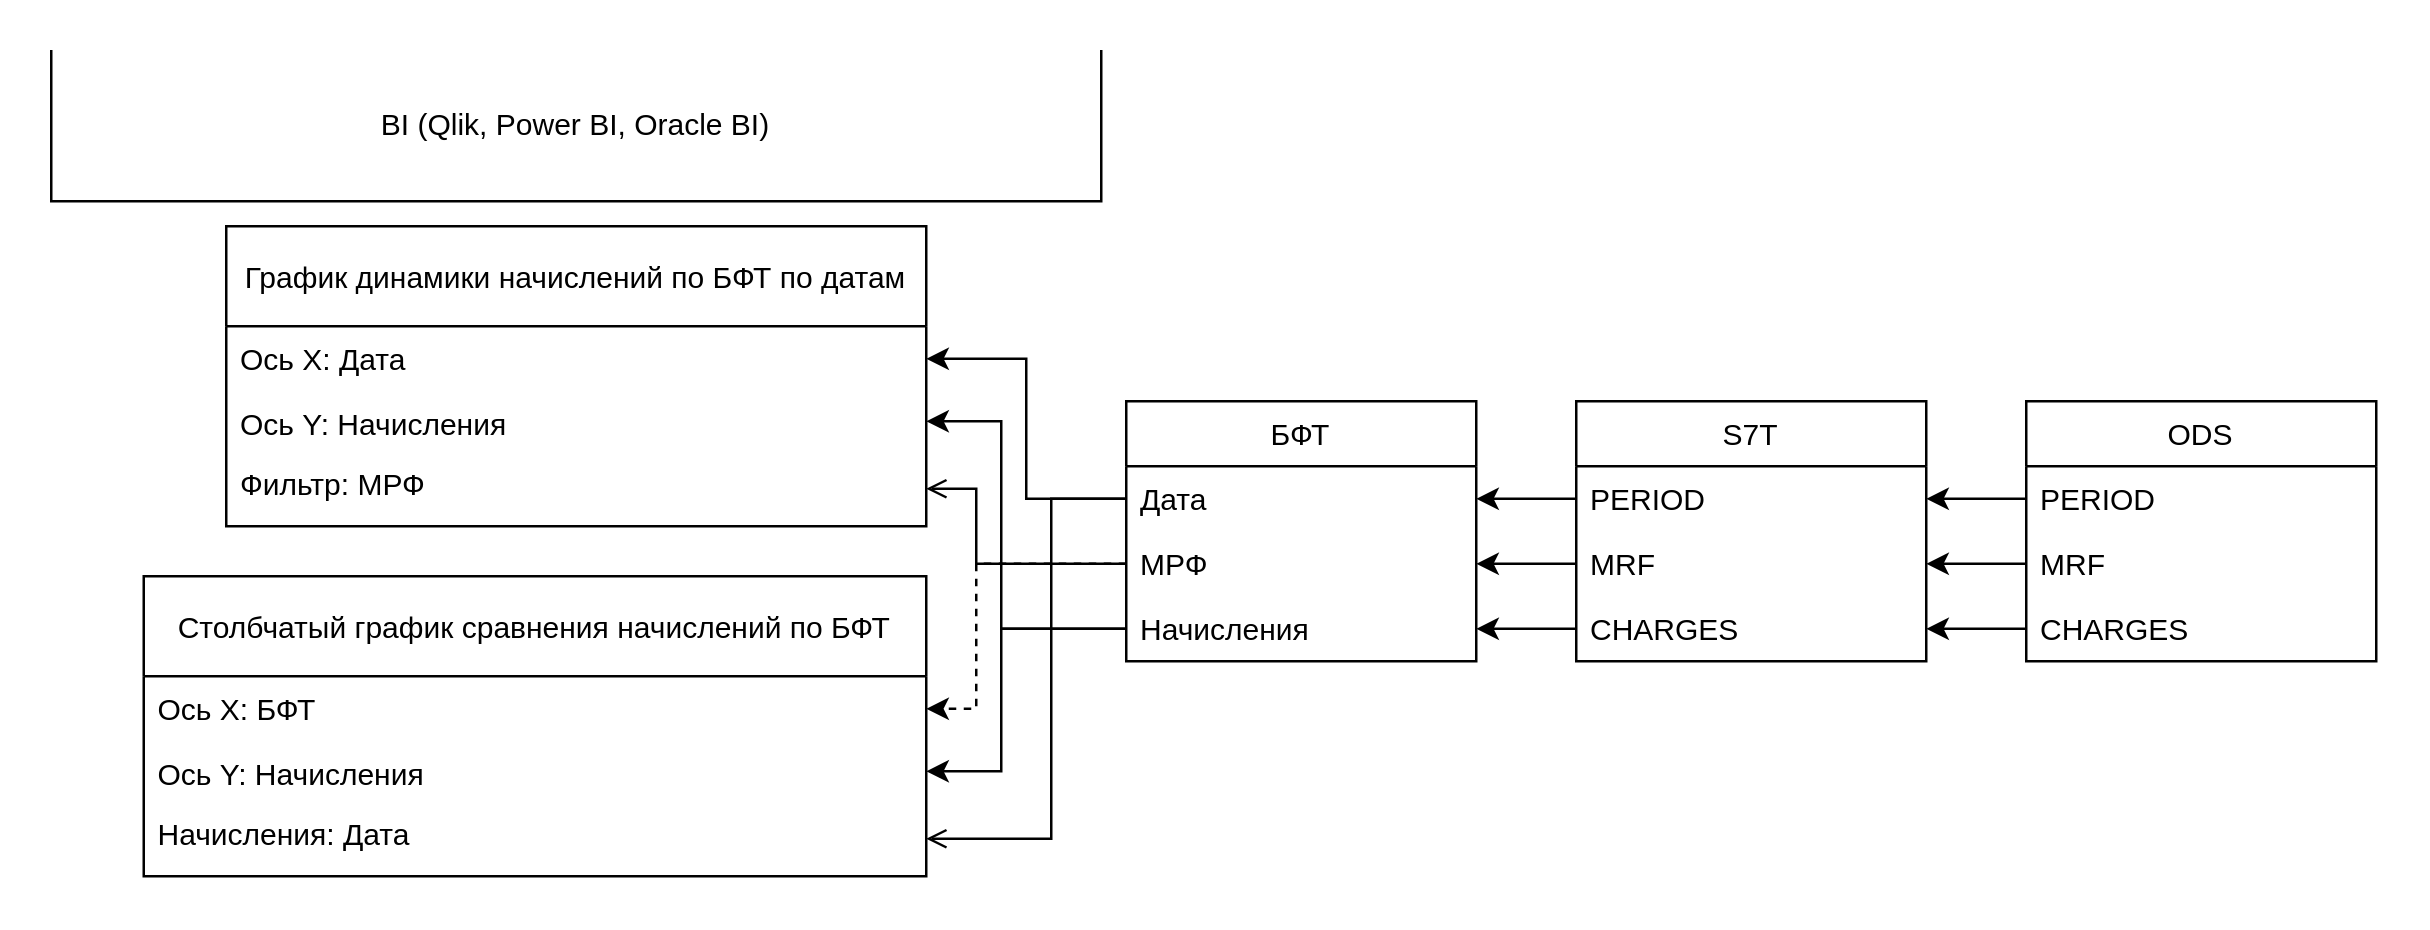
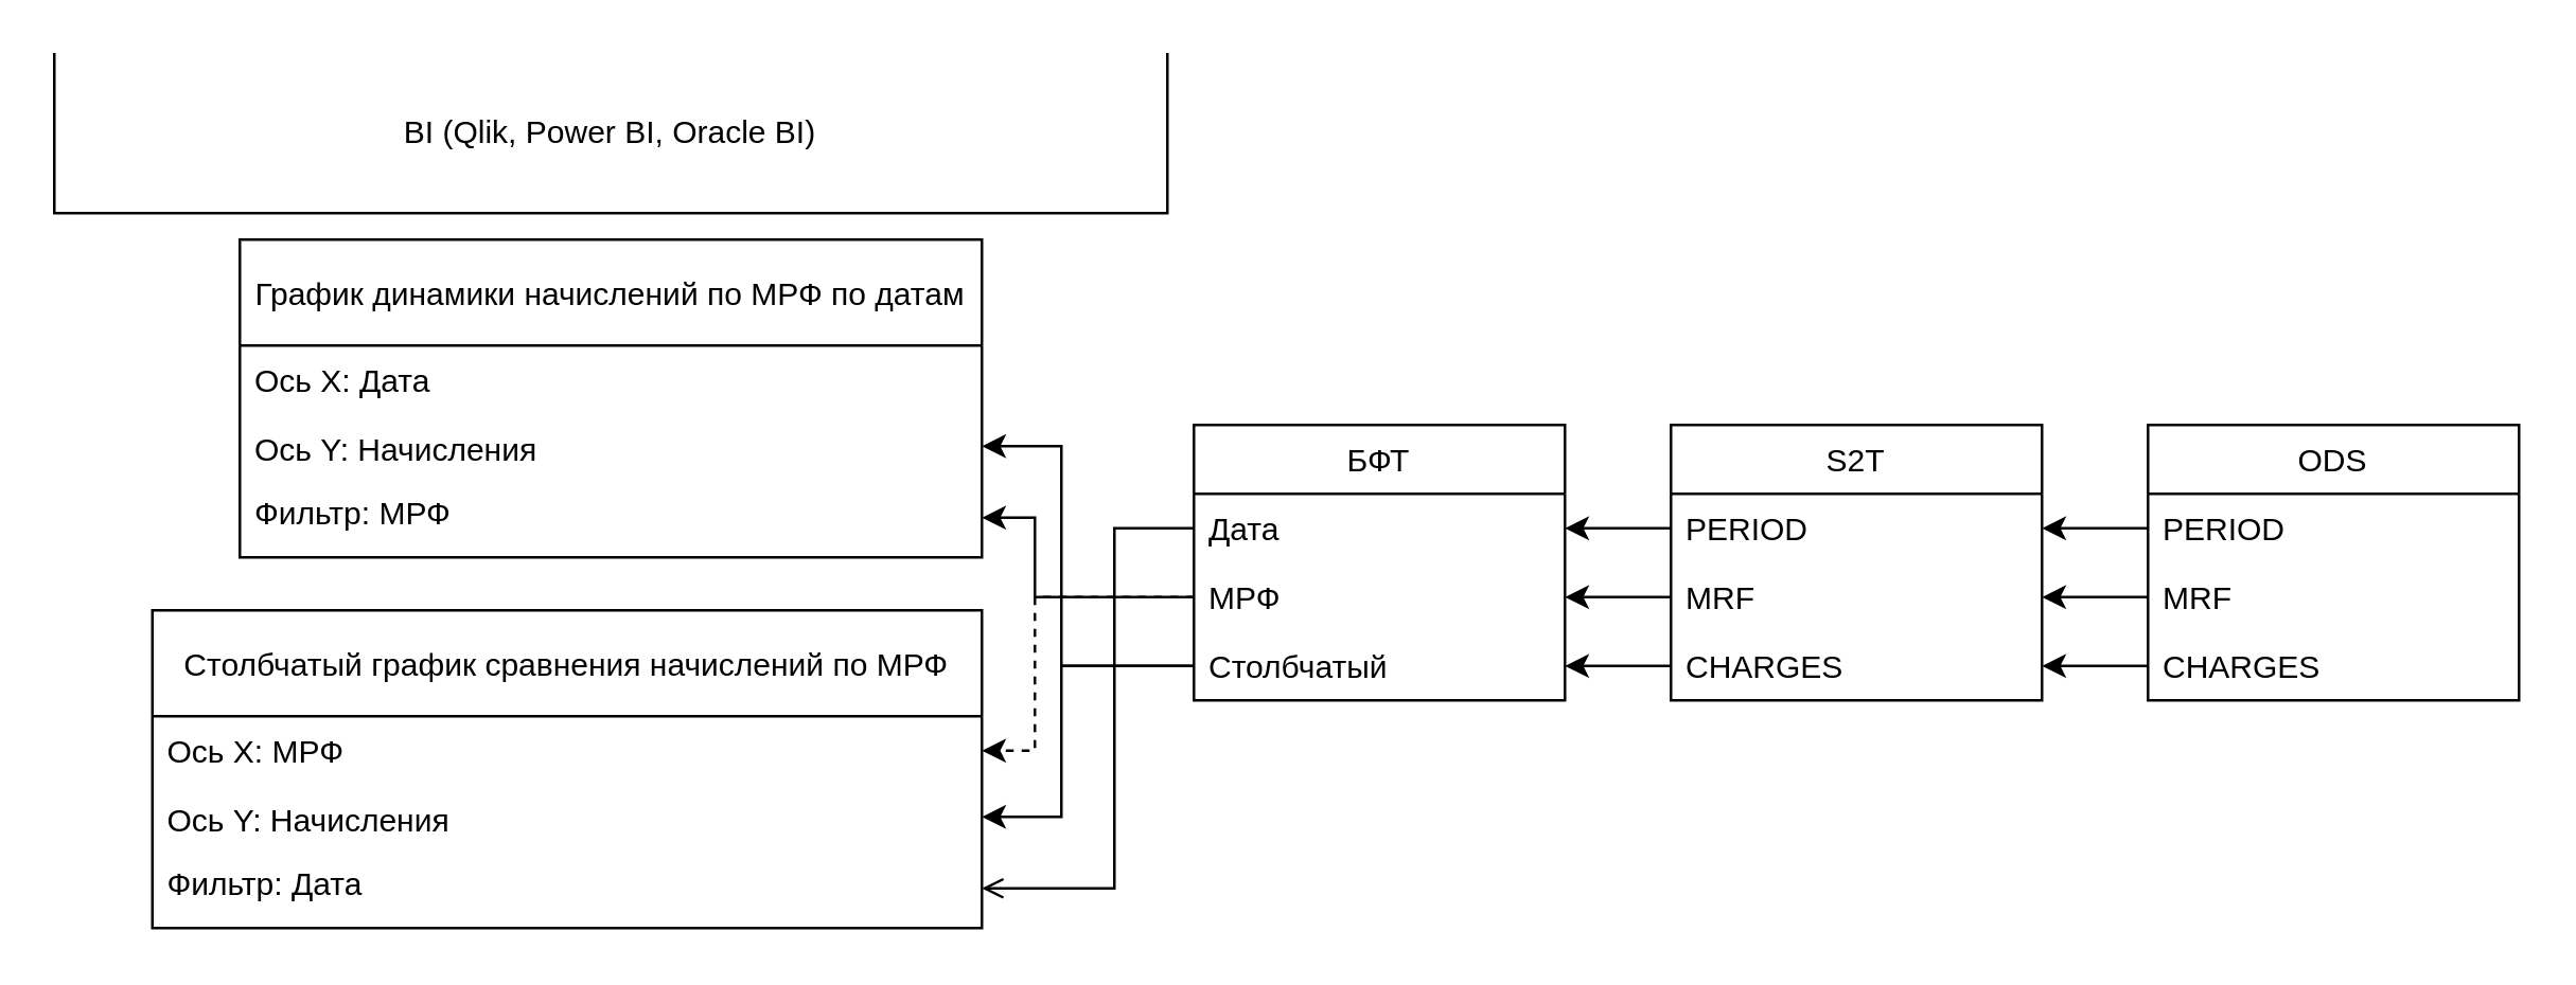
- <mxCell id="20" value="График динамики начислений по БФТ по датам" style="swimlane;fontStyle=0;childLayout=stackLayout;horizontal=1;startSize=40;fillColor=none;horizontalStack=0;resizeParent=1;resizeParentMax=0;resizeLast=0;collapsible=1;marginBottom=0;" vertex="1" parent="1"><mxGeometry x="90" y="90" width="280" height="120" as="geometry" /></mxCell>
+ <mxCell id="20" value="График динамики начислений по МРФ по датам" style="swimlane;fontStyle=0;childLayout=stackLayout;horizontal=1;startSize=40;fillColor=none;horizontalStack=0;resizeParent=1;resizeParentMax=0;resizeLast=0;collapsible=1;marginBottom=0;" vertex="1" parent="1"><mxGeometry x="90" y="90" width="280" height="120" as="geometry" /></mxCell>
- <mxCell id="28" style="edgeStyle=orthogonalEdgeStyle;rounded=0;orthogonalLoop=1;jettySize=auto;html=1;" edge="1" parent="1" source="17" target="21"><mxGeometry relative="1" as="geometry" /></mxCell>
- <mxCell id="12" value="S7T" style="swimlane;fontStyle=0;childLayout=stackLayout;horizontal=1;startSize=26;fillColor=none;horizontalStack=0;resizeParent=1;resizeParentMax=0;resizeLast=0;collapsible=1;marginBottom=0;" vertex="1" parent="1"><mxGeometry x="630" y="160" width="140" height="104" as="geometry" /></mxCell>
+ <mxCell id="12" value="S2T" style="swimlane;fontStyle=0;childLayout=stackLayout;horizontal=1;startSize=26;fillColor=none;horizontalStack=0;resizeParent=1;resizeParentMax=0;resizeLast=0;collapsible=1;marginBottom=0;" vertex="1" parent="1"><mxGeometry x="630" y="160" width="140" height="104" as="geometry" /></mxCell>
- <mxCell id="30" style="edgeStyle=orthogonalEdgeStyle;rounded=0;orthogonalLoop=1;jettySize=auto;html=1;entryX=1;entryY=0.5;entryDx=0;entryDy=0;endArrow=open;" edge="1" parent="1" source="18" target="23"><mxGeometry relative="1" as="geometry"><Array as="points"><mxPoint x="390" y="225" /><mxPoint x="390" y="195" /></Array></mxGeometry></mxCell>
+ <mxCell id="30" style="edgeStyle=orthogonalEdgeStyle;rounded=0;orthogonalLoop=1;jettySize=auto;html=1;entryX=1;entryY=0.5;entryDx=0;entryDy=0;" edge="1" parent="1" source="18" target="23"><mxGeometry relative="1" as="geometry"><Array as="points"><mxPoint x="390" y="225" /><mxPoint x="390" y="195" /></Array></mxGeometry></mxCell>
- <mxCell id="24" value="Столбчатый график сравнения начислений по БФТ" style="swimlane;fontStyle=0;childLayout=stackLayout;horizontal=1;startSize=40;fillColor=none;horizontalStack=0;resizeParent=1;resizeParentMax=0;resizeLast=0;collapsible=1;marginBottom=0;" vertex="1" parent="1"><mxGeometry x="57" y="230" width="313" height="120" as="geometry" /></mxCell>
+ <mxCell id="24" value="Столбчатый график сравнения начислений по МРФ" style="swimlane;fontStyle=0;childLayout=stackLayout;horizontal=1;startSize=40;fillColor=none;horizontalStack=0;resizeParent=1;resizeParentMax=0;resizeLast=0;collapsible=1;marginBottom=0;" vertex="1" parent="1"><mxGeometry x="57" y="230" width="313" height="120" as="geometry" /></mxCell>
- <mxCell id="19" value="Начисления" style="text;strokeColor=none;fillColor=none;align=left;verticalAlign=top;spacingLeft=4;spacingRight=4;overflow=hidden;rotatable=0;points=[[0,0.5],[1,0.5]];portConstraint=eastwest;" vertex="1" parent="16"><mxGeometry y="78" width="140" height="26" as="geometry" /></mxCell>
+ <mxCell id="19" value="Столбчатый" style="text;strokeColor=none;fillColor=none;align=left;verticalAlign=top;spacingLeft=4;spacingRight=4;overflow=hidden;rotatable=0;points=[[0,0.5],[1,0.5]];portConstraint=eastwest;" vertex="1" parent="16"><mxGeometry y="78" width="140" height="26" as="geometry" /></mxCell>
- <mxCell id="25" value="Ось Х: БФТ" style="text;strokeColor=none;fillColor=none;align=left;verticalAlign=top;spacingLeft=4;spacingRight=4;overflow=hidden;rotatable=0;points=[[0,0.5],[1,0.5]];portConstraint=eastwest;" vertex="1" parent="24"><mxGeometry y="40" width="313" height="26" as="geometry" /></mxCell>
+ <mxCell id="25" value="Ось Х: МРФ" style="text;strokeColor=none;fillColor=none;align=left;verticalAlign=top;spacingLeft=4;spacingRight=4;overflow=hidden;rotatable=0;points=[[0,0.5],[1,0.5]];portConstraint=eastwest;" vertex="1" parent="24"><mxGeometry y="40" width="313" height="26" as="geometry" /></mxCell>
- <mxCell id="27" value="Начисления: Дата" style="text;strokeColor=none;fillColor=none;align=left;verticalAlign=top;spacingLeft=4;spacingRight=4;overflow=hidden;rotatable=0;points=[[0,0.5],[1,0.5]];portConstraint=eastwest;" vertex="1" parent="24"><mxGeometry y="90" width="313" height="30" as="geometry" /></mxCell>
+ <mxCell id="27" value="Фильтр: Дата" style="text;strokeColor=none;fillColor=none;align=left;verticalAlign=top;spacingLeft=4;spacingRight=4;overflow=hidden;rotatable=0;points=[[0,0.5],[1,0.5]];portConstraint=eastwest;" vertex="1" parent="24"><mxGeometry y="90" width="313" height="30" as="geometry" /></mxCell>
